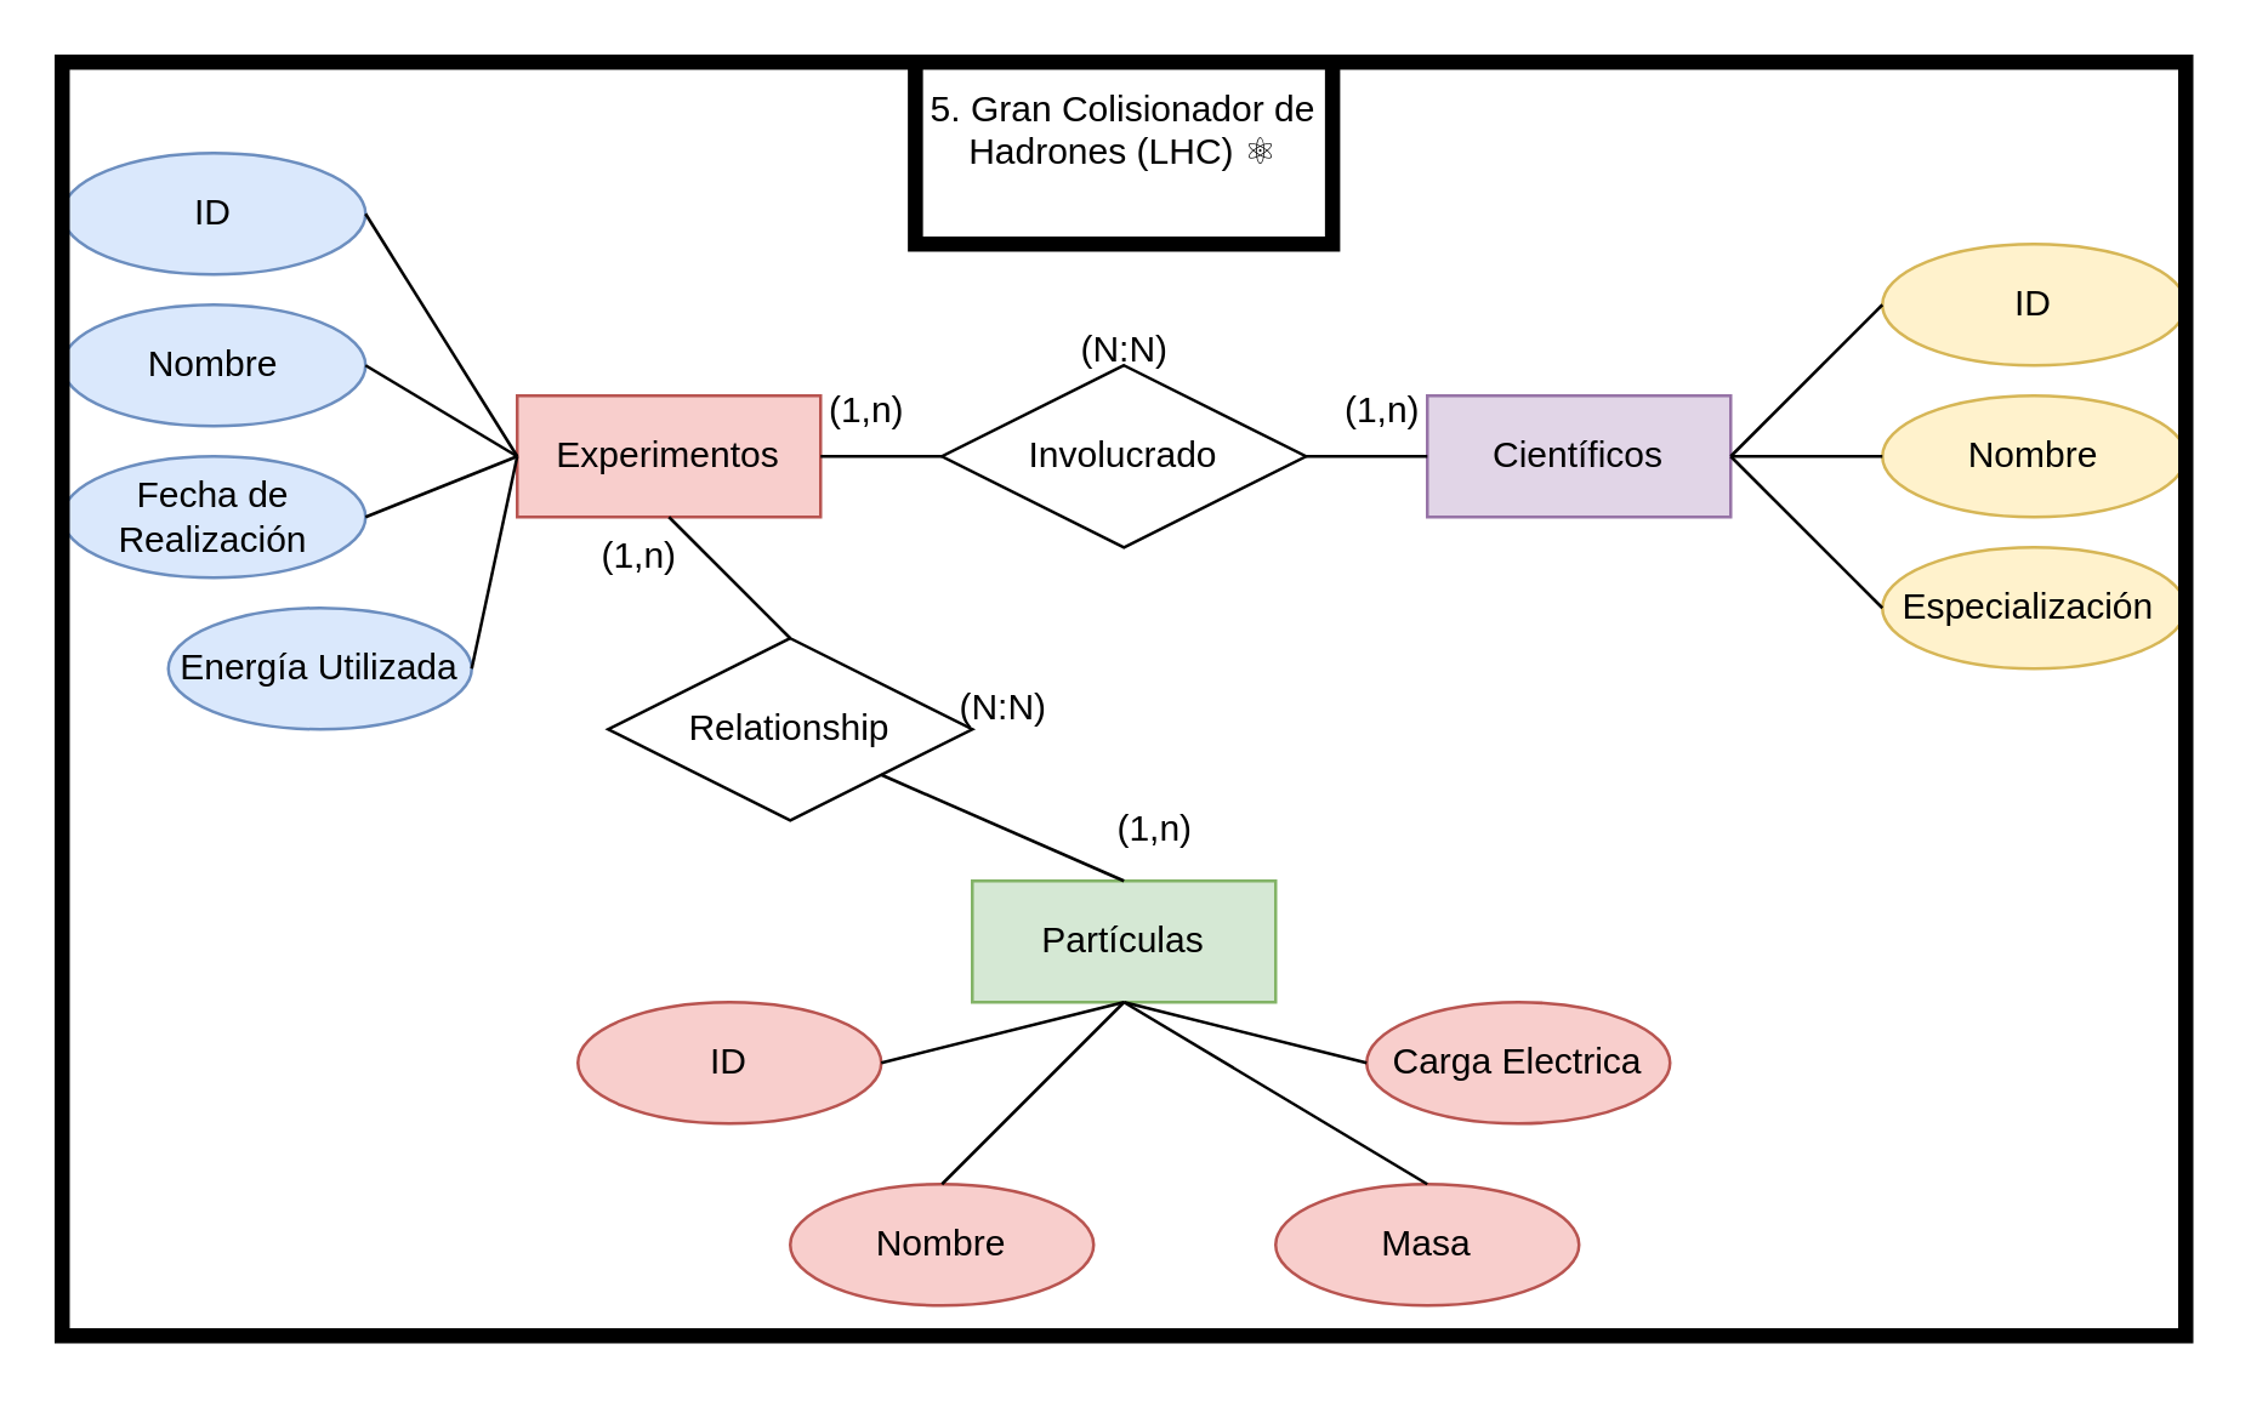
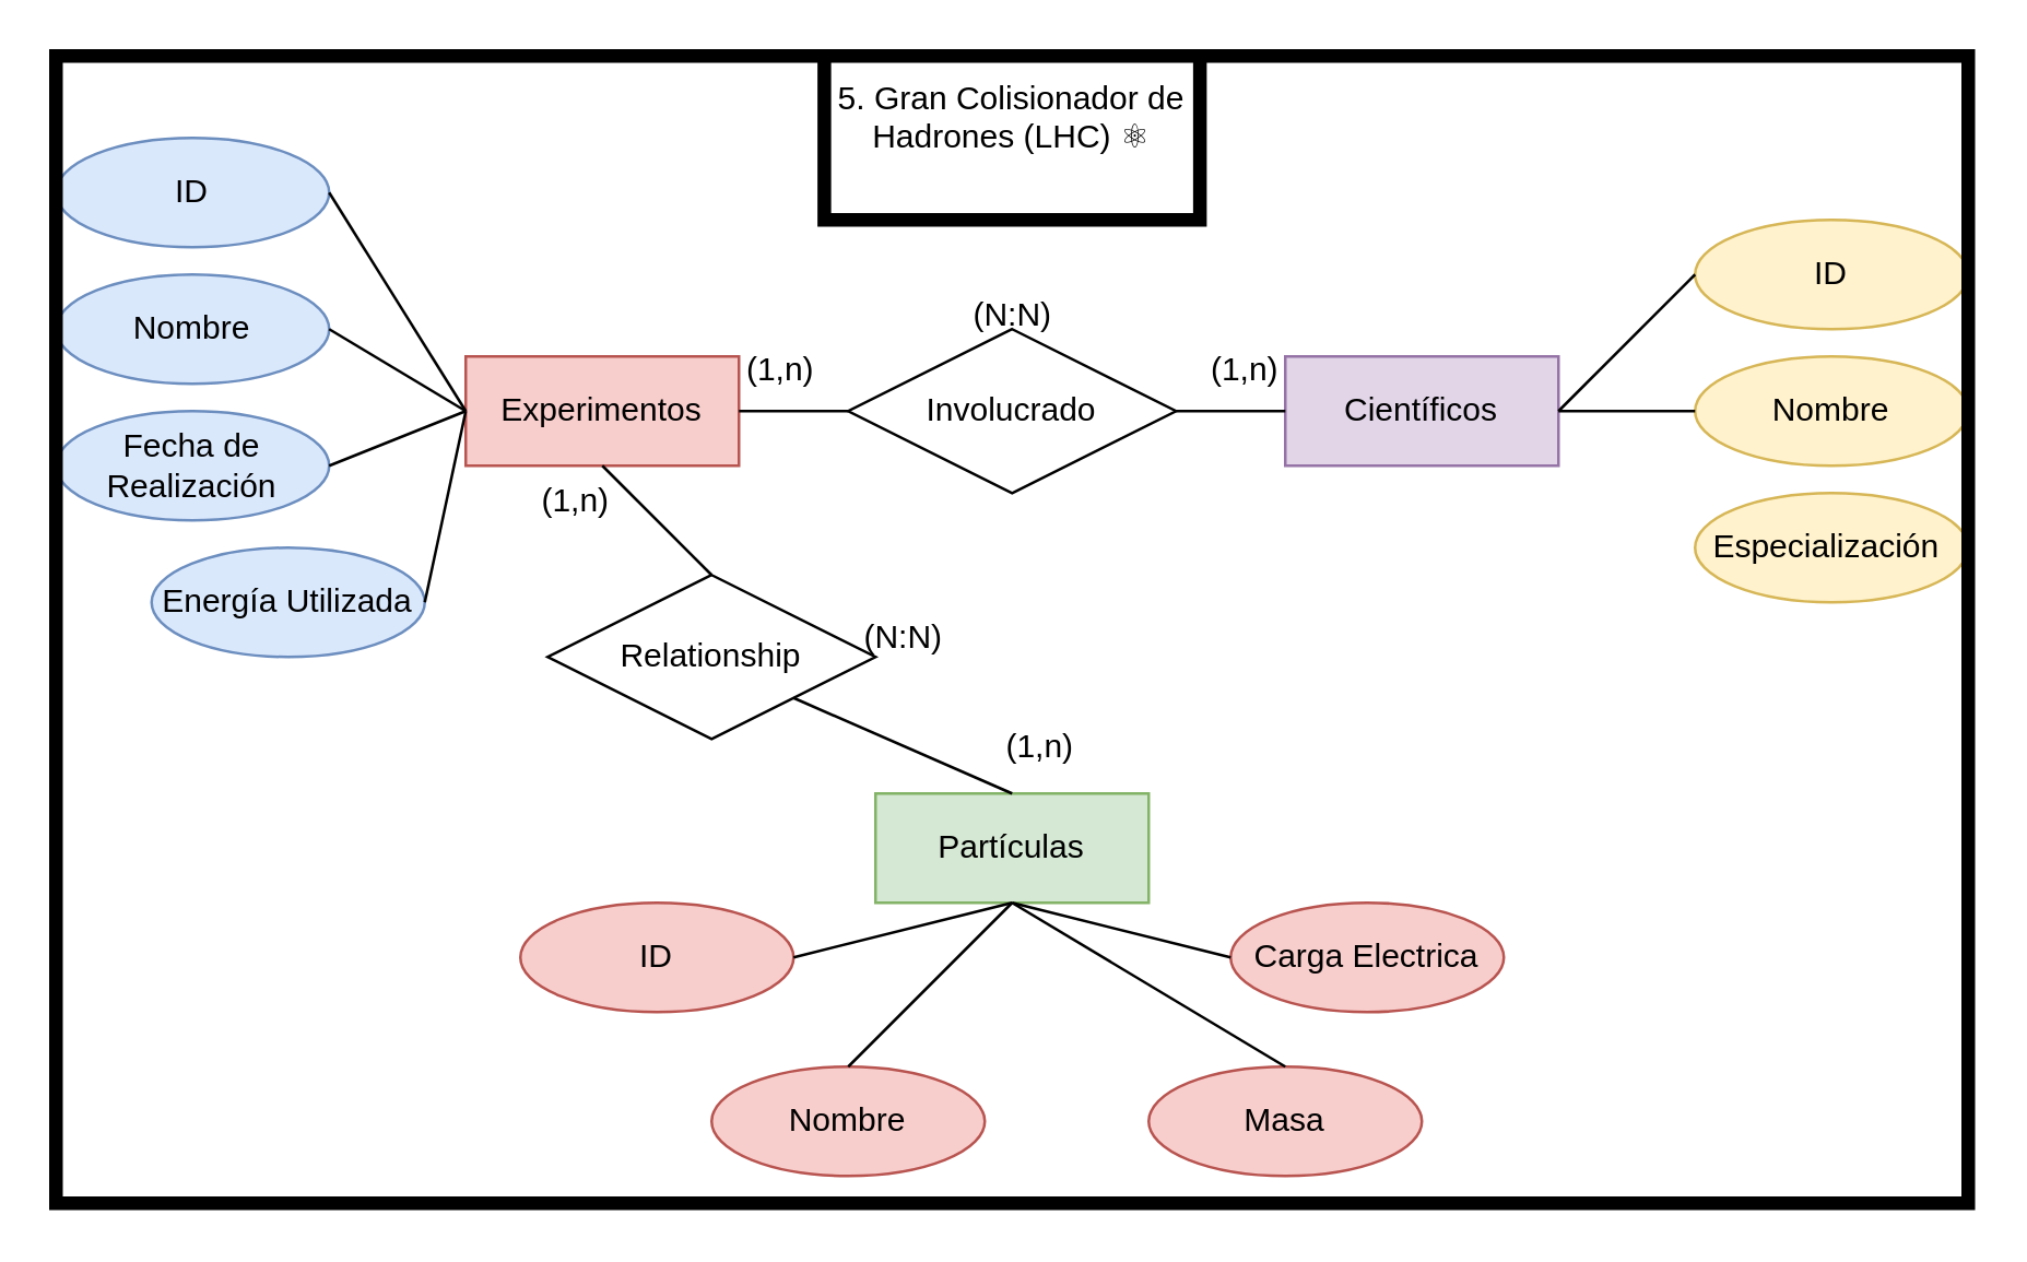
- <mxCell id="19" value="" style="endArrow=none;html=1;rounded=0;exitX=1;exitY=0.5;exitDx=0;exitDy=0;entryX=0;entryY=0.5;entryDx=0;entryDy=0;" parent="1" source="11" target="15" edge="1"><mxGeometry relative="1" as="geometry"><mxPoint x="460" y="330" as="sourcePoint" /><mxPoint x="620" y="330" as="targetPoint" /></mxGeometry></mxCell>
